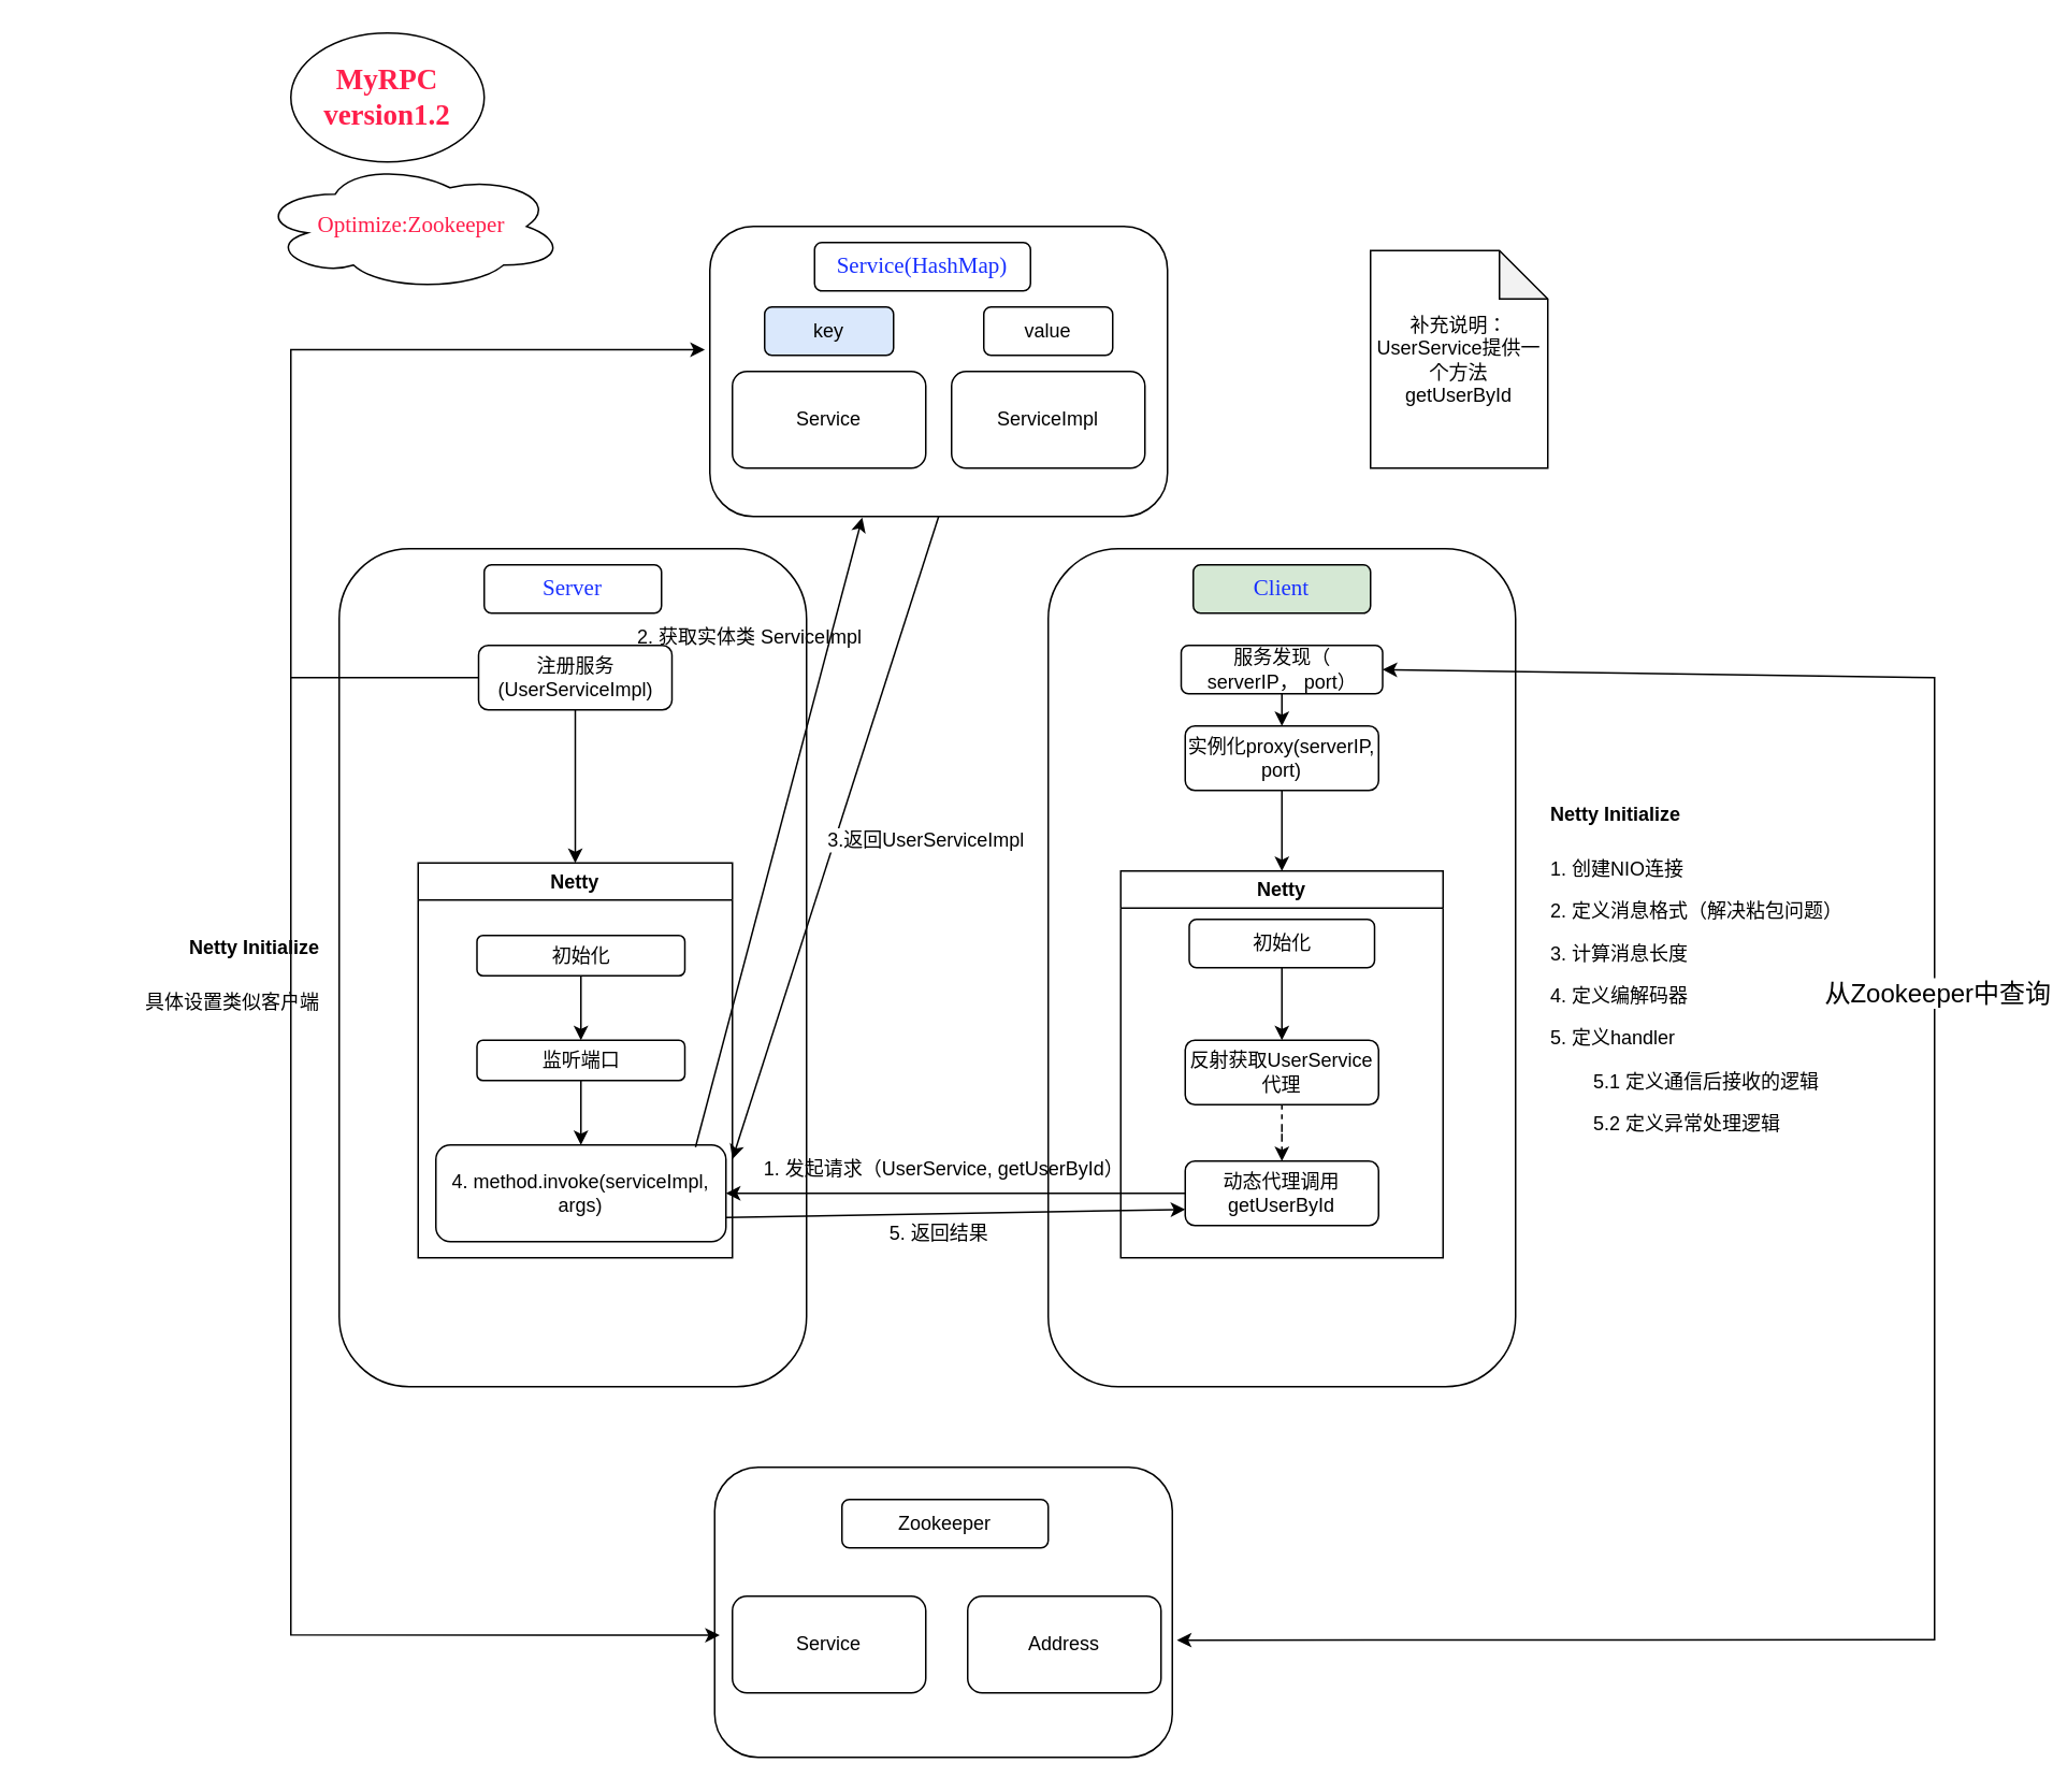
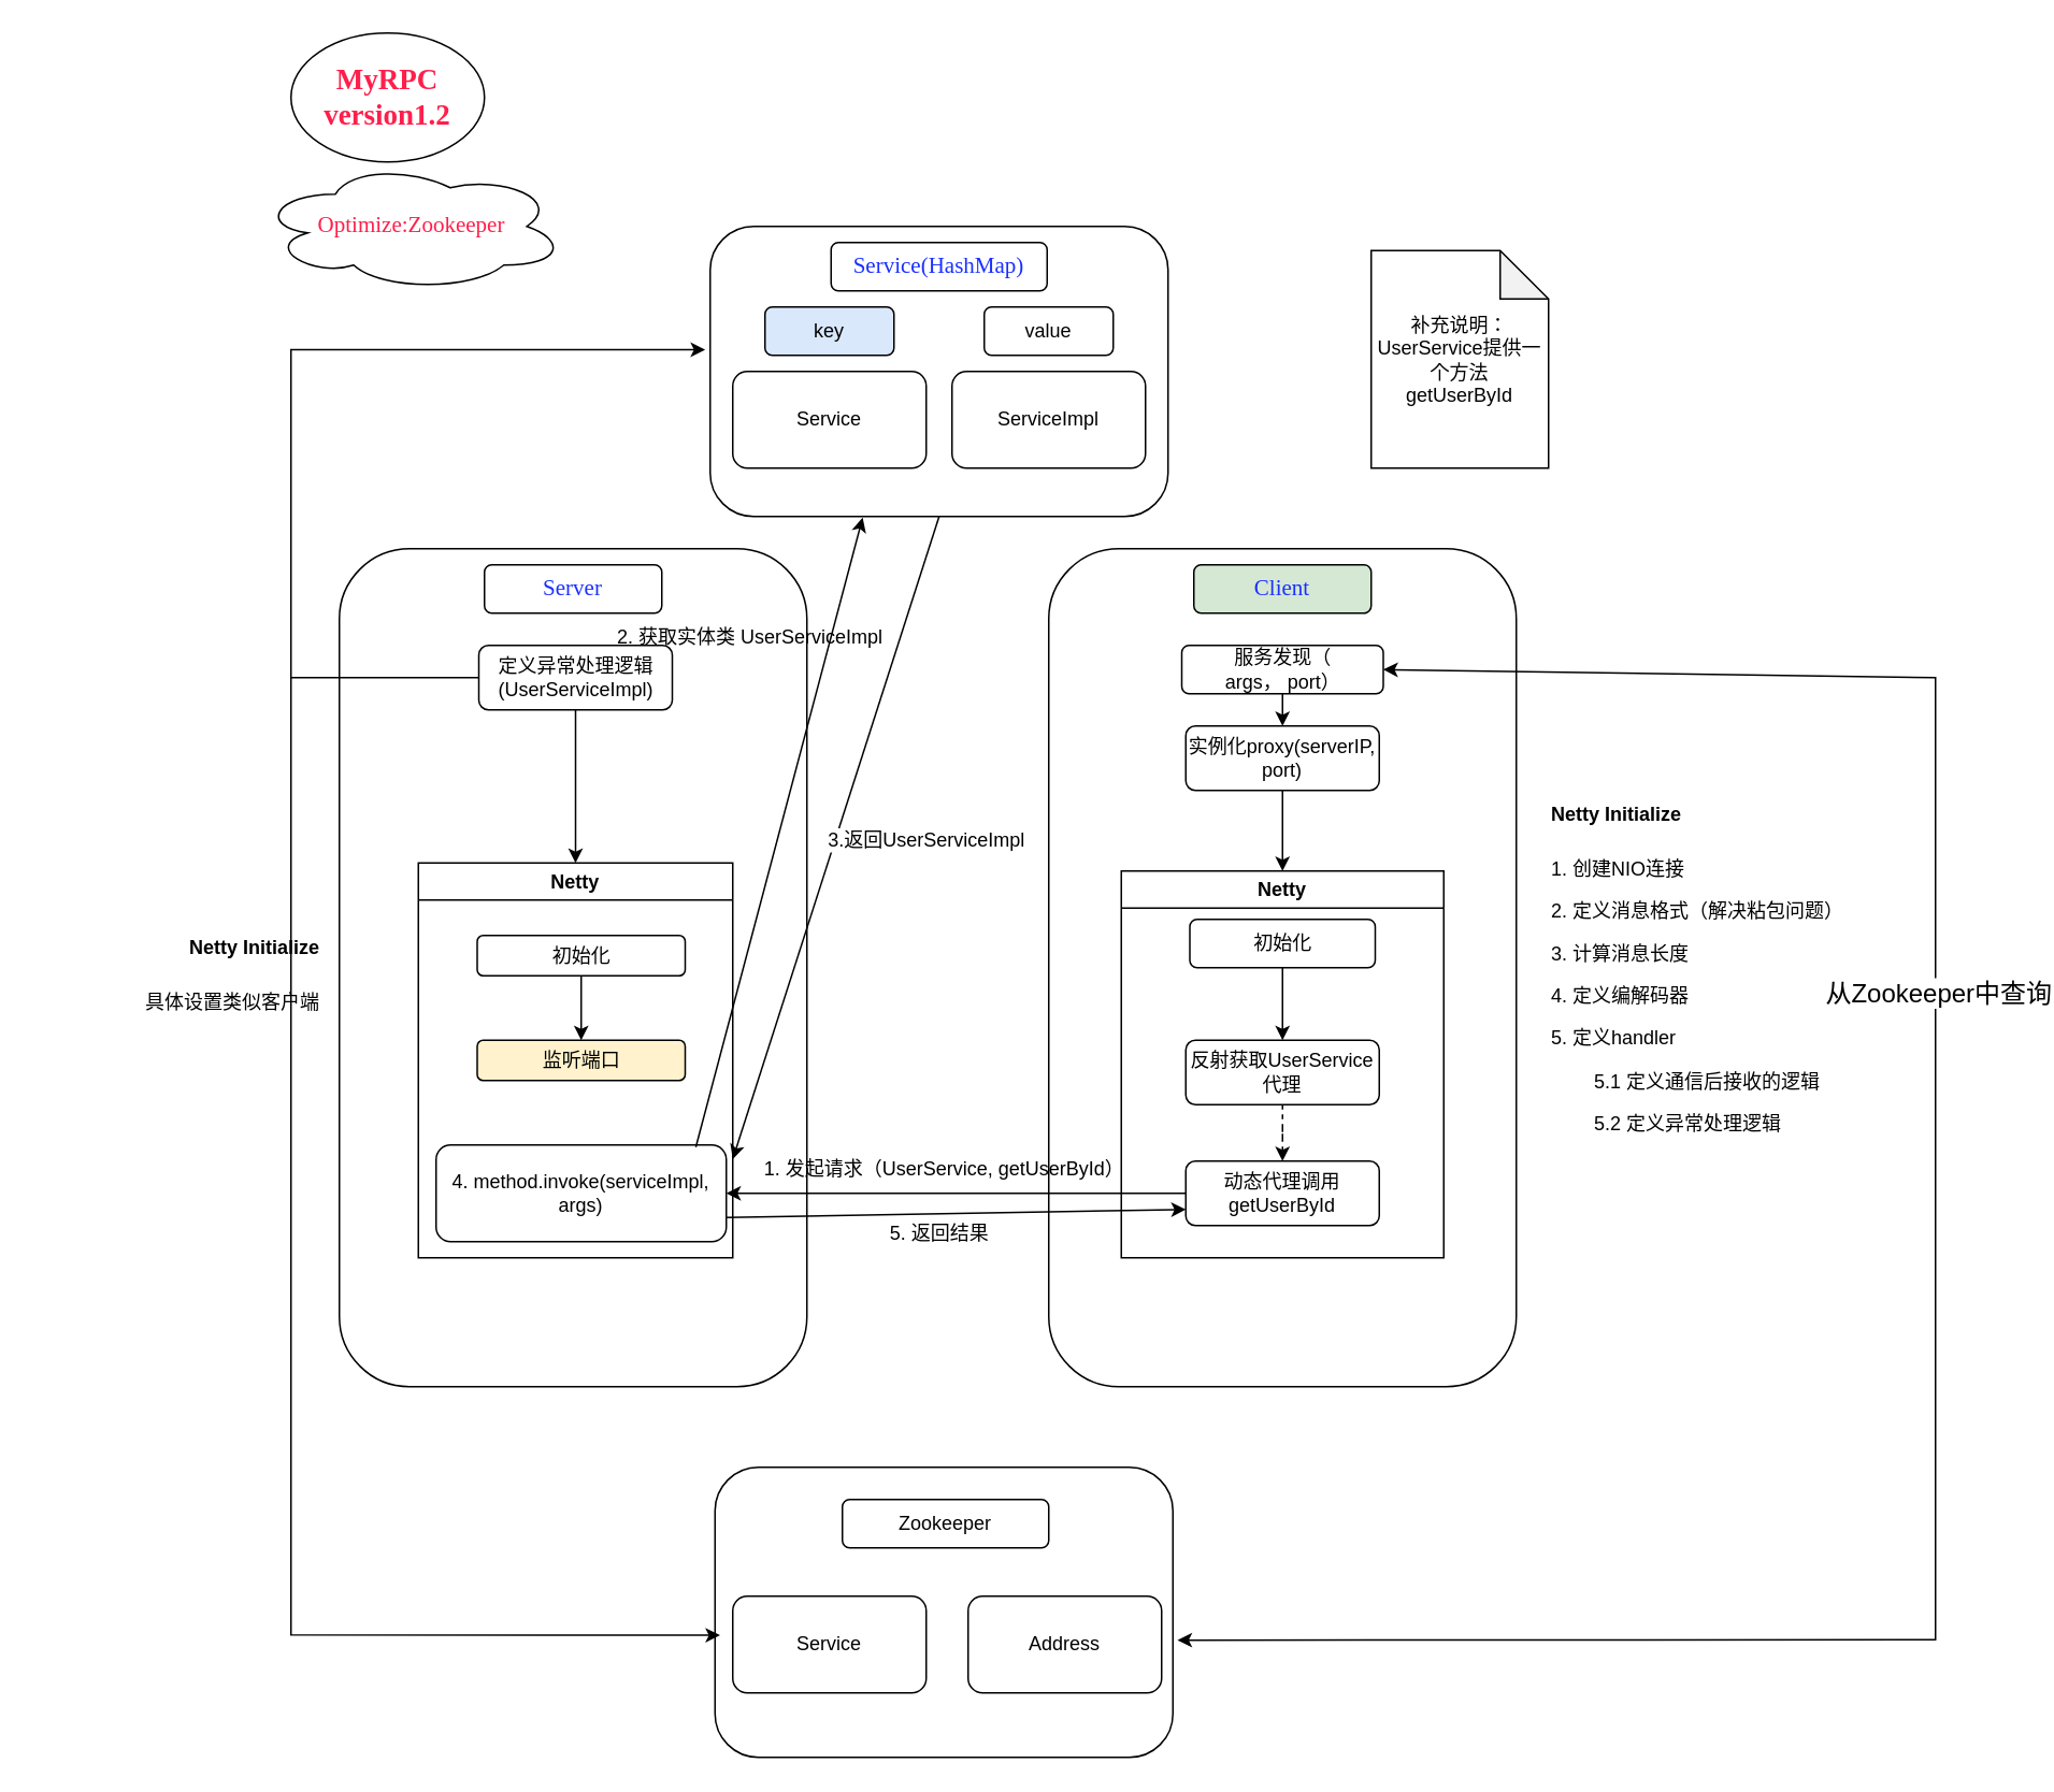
- <mxCell id="3" value="&lt;font color=&quot;#1930ff&quot; style=&quot;font-size: 14px;&quot; face=&quot;Comic Sans MS&quot;&gt;Service(HashMap)&lt;/font&gt;" style="rounded=1;whiteSpace=wrap;html=1;" vertex="1" parent="1"><mxGeometry x="505" y="150" width="134" height="30" as="geometry" /></mxCell>
+ <mxCell id="3" value="&lt;font color=&quot;#1930ff&quot; style=&quot;font-size: 14px;&quot; face=&quot;Comic Sans MS&quot;&gt;Service(HashMap)&lt;/font&gt;" style="rounded=1;whiteSpace=wrap;html=1;" vertex="1" parent="1"><mxGeometry x="515" y="150" width="134" height="30" as="geometry" /></mxCell>
- <mxCell id="41" value="2. 获取实体类 ServiceImpl" style="text;html=1;align=center;verticalAlign=middle;whiteSpace=wrap;rounded=0;" vertex="1" parent="1"><mxGeometry x="320" y="380" width="290" height="30" as="geometry" /></mxCell>
+ <mxCell id="41" value="2. 获取实体类 UserServiceImpl" style="text;html=1;align=center;verticalAlign=middle;whiteSpace=wrap;rounded=0;" vertex="1" parent="1"><mxGeometry x="320" y="380" width="290" height="30" as="geometry" /></mxCell>
- <mxCell id="46" value="服务发现（&lt;div&gt;serverIP， port）&lt;/div&gt;" style="rounded=1;whiteSpace=wrap;html=1;" vertex="1" parent="1"><mxGeometry x="732.5" y="400" width="125" height="30" as="geometry" /></mxCell>
+ <mxCell id="46" value="服务发现（&lt;div&gt;args， port）&lt;/div&gt;" style="rounded=1;whiteSpace=wrap;html=1;" vertex="1" parent="1"><mxGeometry x="732.5" y="400" width="125" height="30" as="geometry" /></mxCell>
- <mxCell id="14" value="注册服务(UserServiceImpl)" style="rounded=1;whiteSpace=wrap;html=1;" vertex="1" parent="1"><mxGeometry x="296.5" y="400" width="120" height="40" as="geometry" /></mxCell>
+ <mxCell id="14" value="定义异常处理逻辑(UserServiceImpl)" style="rounded=1;whiteSpace=wrap;html=1;" vertex="1" parent="1"><mxGeometry x="296.5" y="400" width="120" height="40" as="geometry" /></mxCell>
- <mxCell id="23" value="监听端口" style="rounded=1;whiteSpace=wrap;html=1;" vertex="1" parent="21"><mxGeometry x="36.5" y="110" width="129" height="25" as="geometry" /></mxCell>
+ <mxCell id="23" value="监听端口" style="rounded=1;whiteSpace=wrap;html=1;fillColor=#fff2cc;" vertex="1" parent="21"><mxGeometry x="36.5" y="110" width="129" height="25" as="geometry" /></mxCell>
- <mxCell id="22" value="" style="edgeStyle=orthogonalEdgeStyle;rounded=0;orthogonalLoop=1;jettySize=auto;html=1;" edge="1" parent="21" source="23" target="25"><mxGeometry relative="1" as="geometry" /></mxCell>
